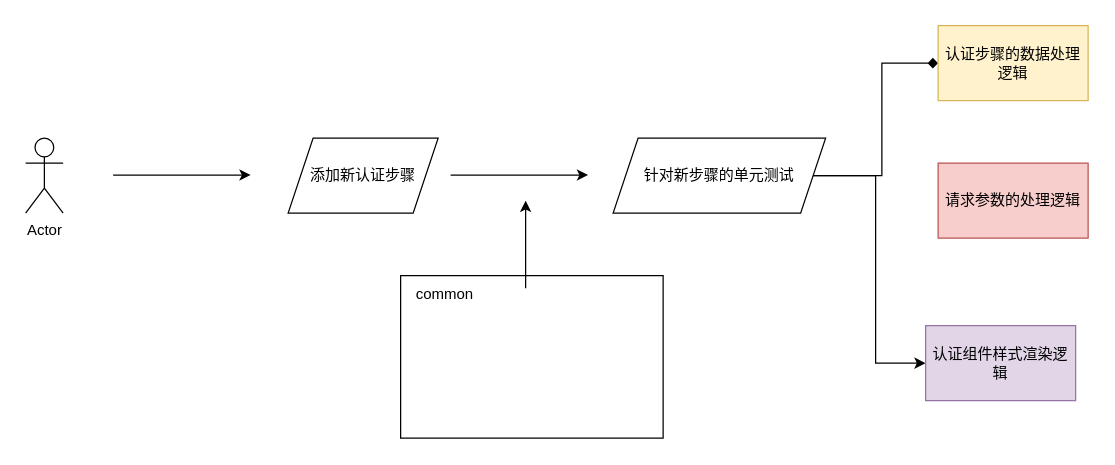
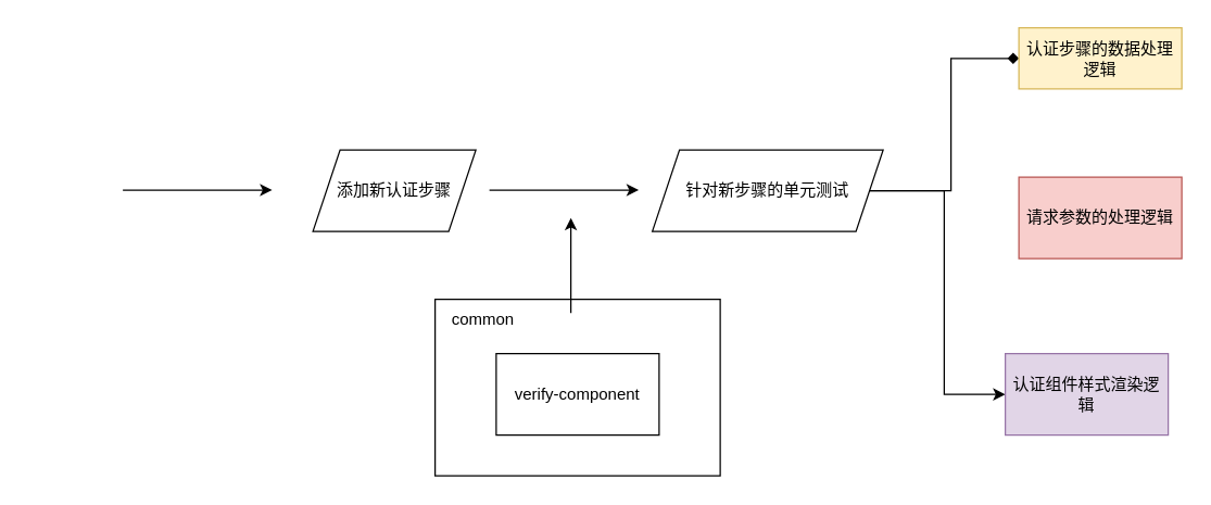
- <mxCell id="13" value="认证步骤的数据处理逻辑" style="rounded=0;whiteSpace=wrap;html=1;fillColor=#fff2cc;strokeColor=#d6b656;" vertex="1" parent="1"><mxGeometry x="750" y="20" width="120" height="60" as="geometry" /></mxCell>
+ <mxCell id="13" value="认证步骤的数据处理逻辑" style="rounded=0;whiteSpace=wrap;html=1;fillColor=#fff2cc;strokeColor=#d6b656;" vertex="1" parent="1"><mxGeometry x="750" y="20" width="120" height="45" as="geometry" /></mxCell>
- <mxCell id="3" value="Actor" style="shape=umlActor;verticalLabelPosition=bottom;verticalAlign=top;html=1;outlineConnect=0;" parent="1" vertex="1"><mxGeometry x="20" y="110" width="30" height="60" as="geometry" /></mxCell>
- <mxCell id="8" value="针对新步骤的单元测试" style="shape=parallelogram;perimeter=parallelogramPerimeter;whiteSpace=wrap;html=1;fixedSize=1;" parent="1" vertex="1"><mxGeometry x="490" y="110" width="170" height="60" as="geometry" /></mxCell>
+ <mxCell id="8" value="针对新步骤的单元测试" style="shape=parallelogram;perimeter=parallelogramPerimeter;whiteSpace=wrap;html=1;fixedSize=1;" parent="1" vertex="1"><mxGeometry x="480" y="110" width="170" height="60" as="geometry" /></mxCell>
+ <mxCell id="11" value="verify-component" style="rounded=0;whiteSpace=wrap;html=1;" parent="1" vertex="1"><mxGeometry x="365" y="260" width="120" height="60" as="geometry" /></mxCell>
